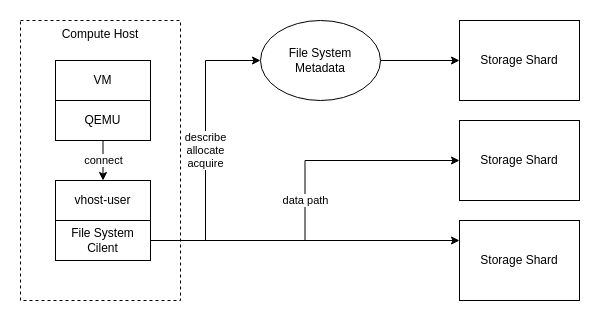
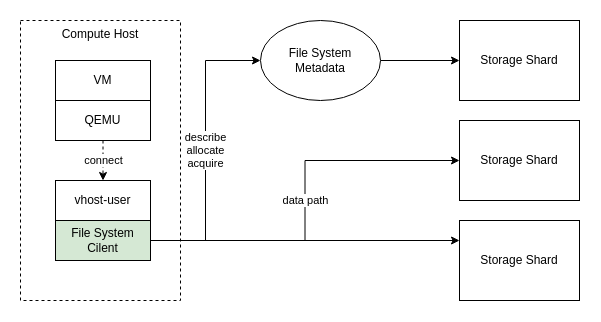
- <mxCell id="3" value="connect" style="edgeStyle=orthogonalEdgeStyle;rounded=0;orthogonalLoop=1;jettySize=auto;html=1;exitX=0.5;exitY=1;exitDx=0;exitDy=0;entryX=0.5;entryY=0;entryDx=0;entryDy=0;" parent="1" source="4" target="6" edge="1"><mxGeometry relative="1" as="geometry" /></mxCell>
+ <mxCell id="3" value="connect" style="edgeStyle=orthogonalEdgeStyle;rounded=0;orthogonalLoop=1;jettySize=auto;html=1;exitX=0.5;exitY=1;exitDx=0;exitDy=0;entryX=0.5;entryY=0;entryDx=0;entryDy=0;dashed=1;" parent="1" source="4" target="6" edge="1"><mxGeometry relative="1" as="geometry" /></mxCell>
- <mxCell id="12" value="File System&lt;br&gt;Cilent" style="rounded=0;whiteSpace=wrap;html=1;" parent="1" vertex="1"><mxGeometry x="55" y="220" width="95" height="40" as="geometry" /></mxCell>
+ <mxCell id="12" value="File System&lt;br&gt;Cilent" style="rounded=0;whiteSpace=wrap;html=1;fillColor=#d5e8d4;" parent="1" vertex="1"><mxGeometry x="55" y="220" width="95" height="40" as="geometry" /></mxCell>
